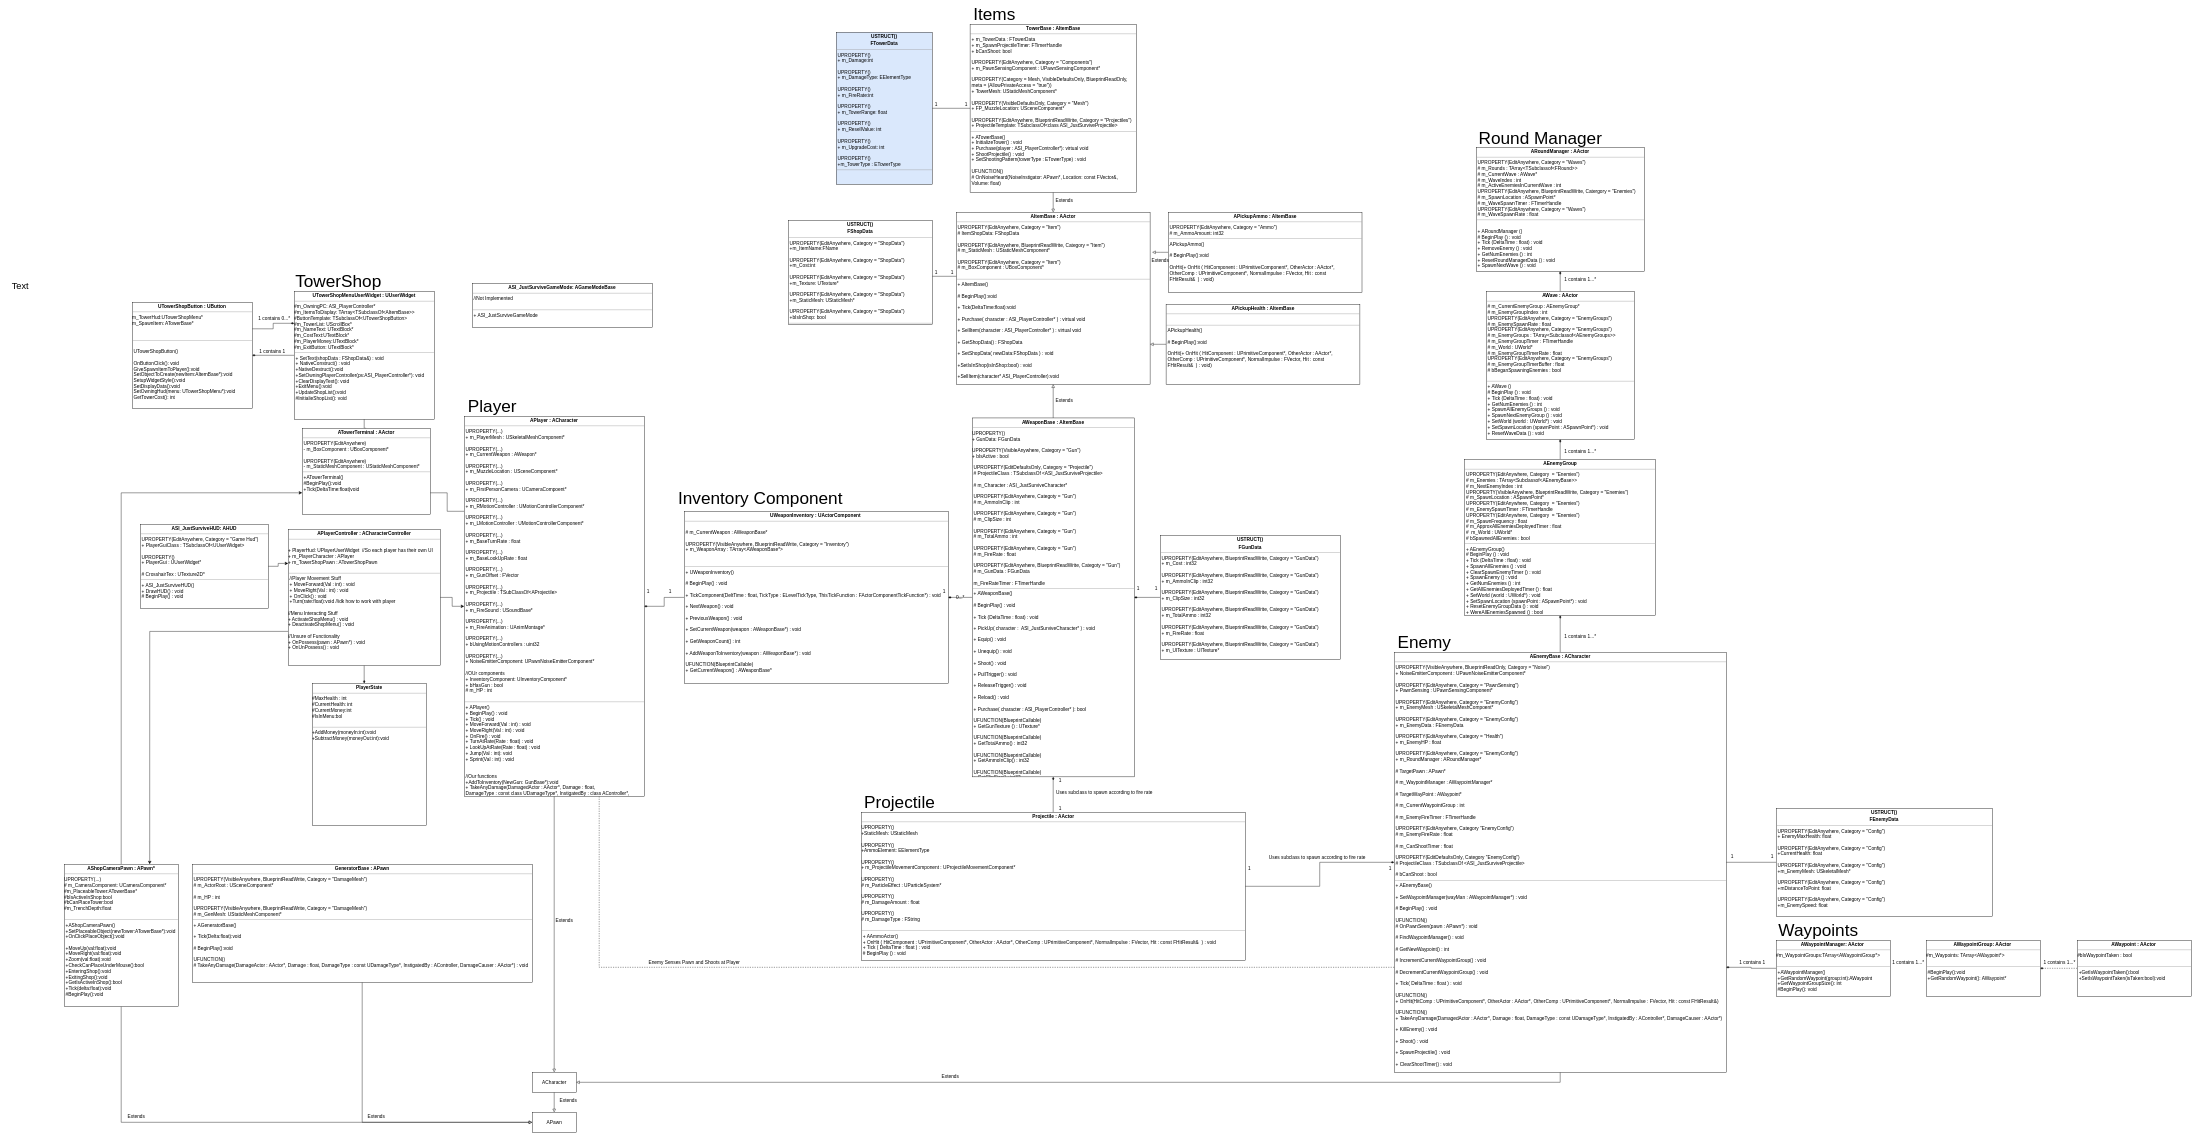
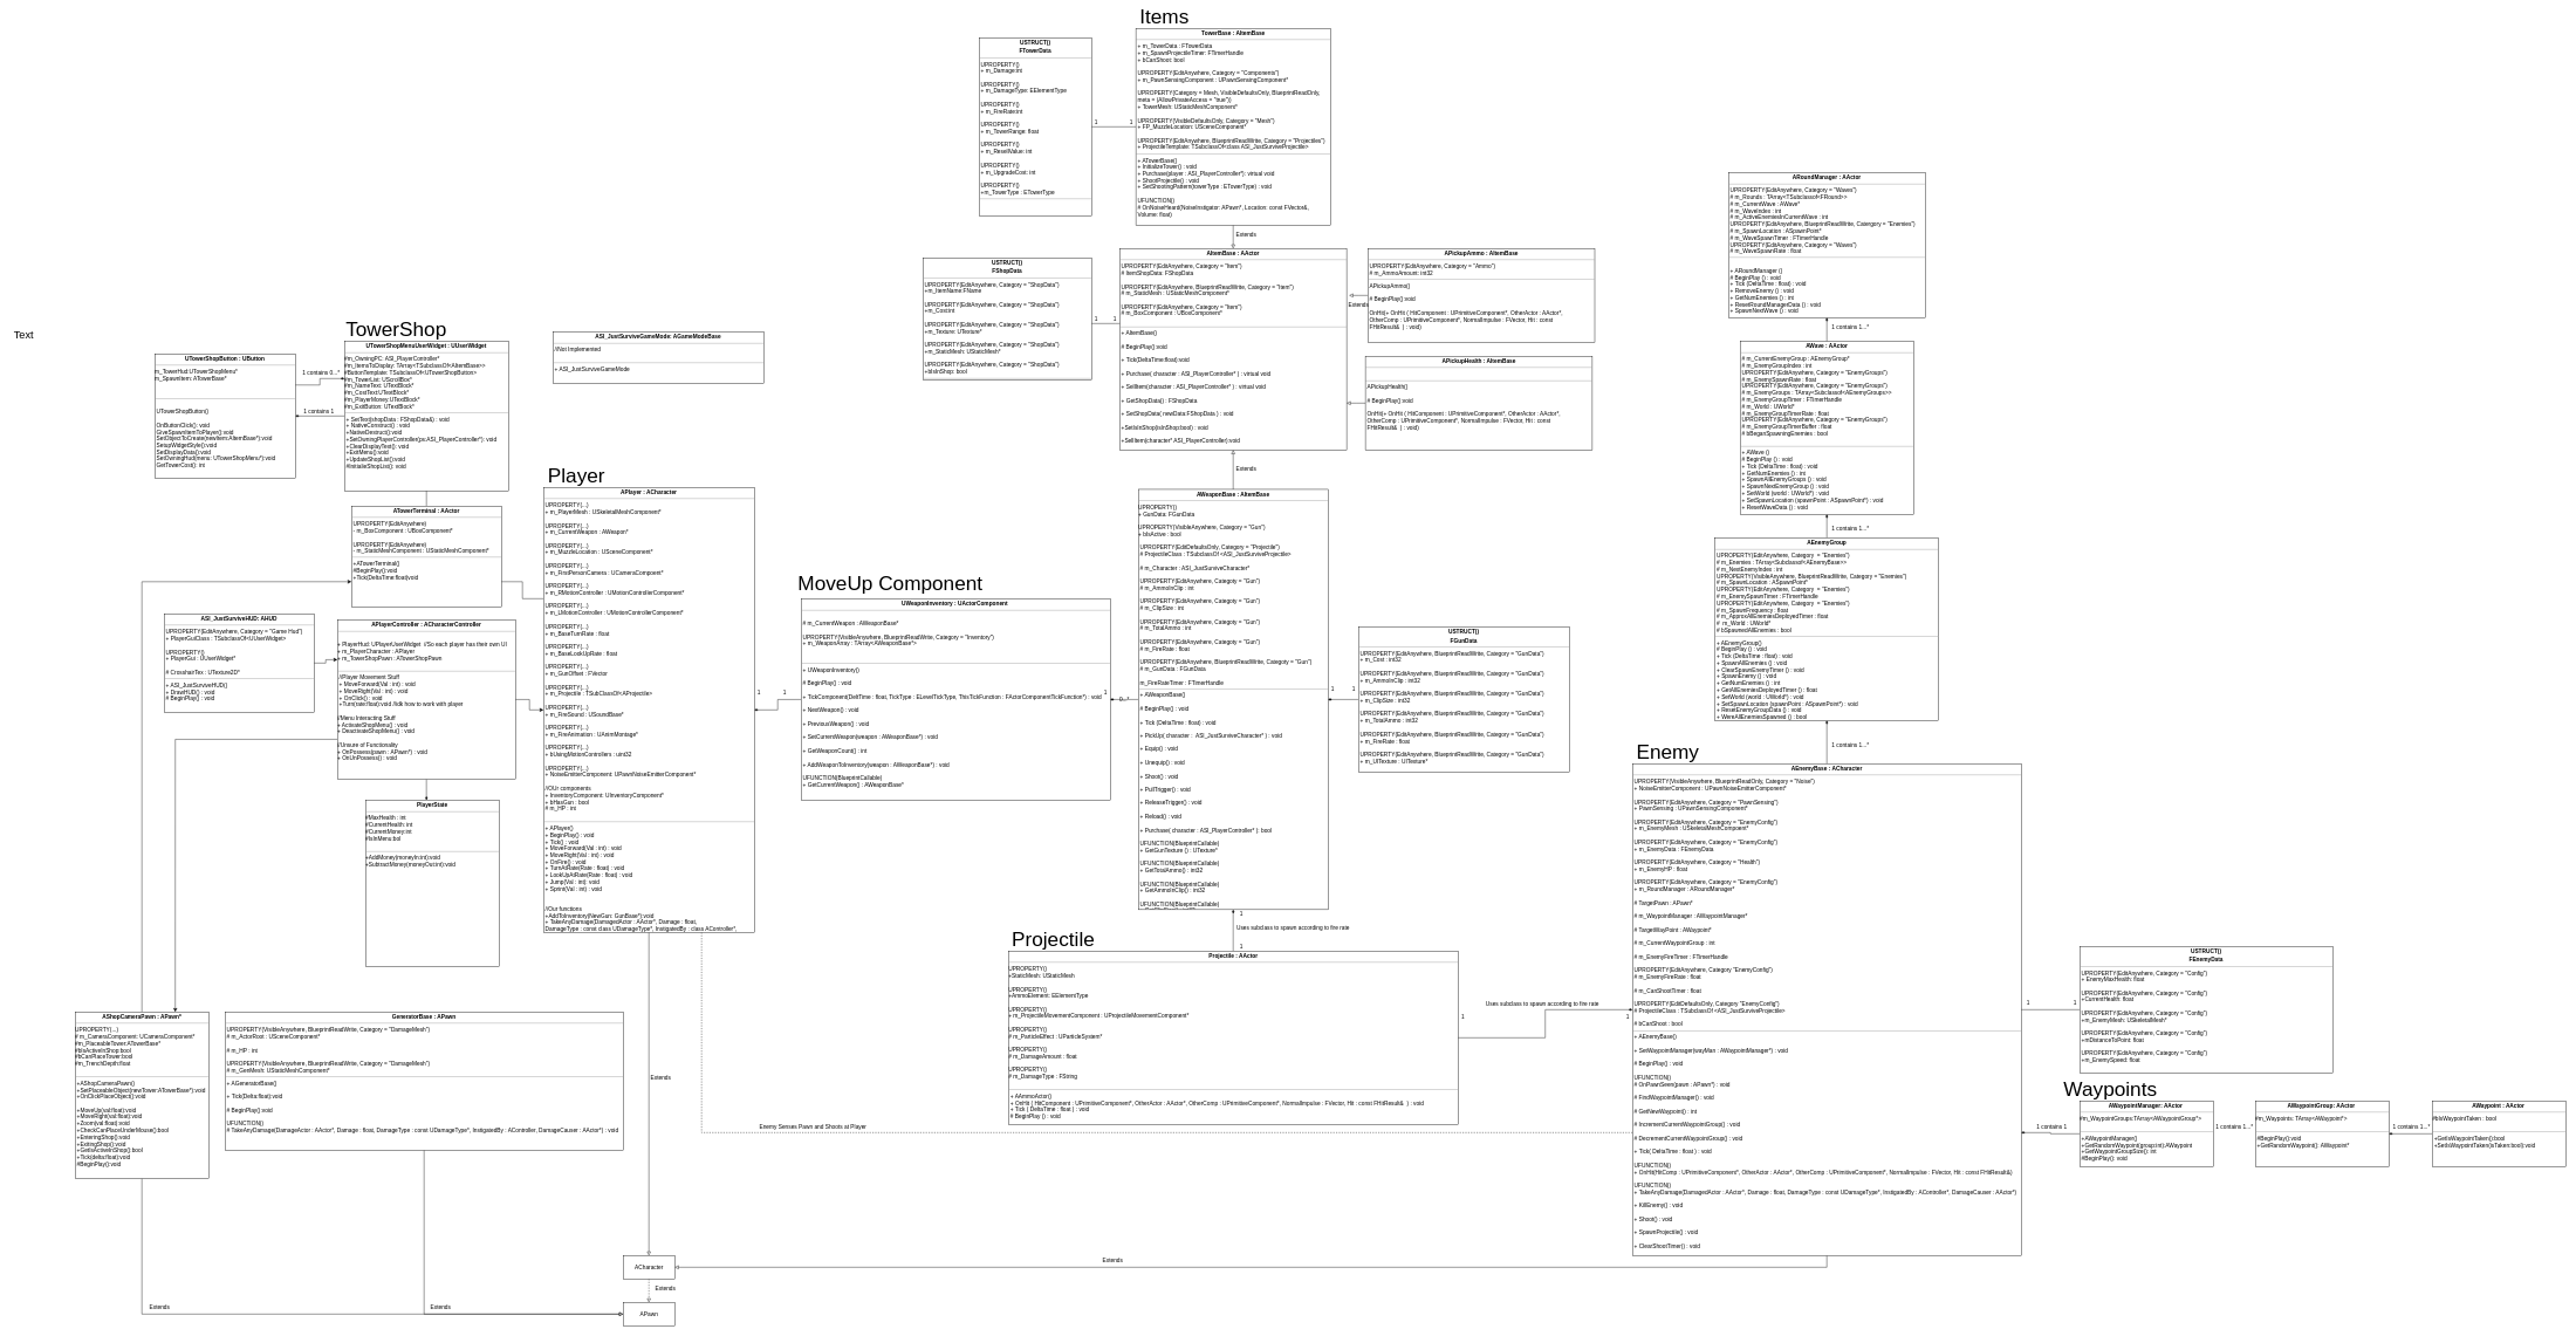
- <mxCell id="48" value="&lt;p style=&quot;margin: 0px ; margin-top: 4px ; text-align: center&quot;&gt;&lt;b&gt;USTRUCT()&lt;br&gt;&lt;/b&gt;&lt;/p&gt;&lt;p style=&quot;margin: 0px ; margin-top: 4px ; text-align: center&quot;&gt;&lt;b&gt;FTowerData&lt;/b&gt;&lt;br&gt;&lt;/p&gt;&lt;hr size=&quot;1&quot;&gt;&lt;p style=&quot;margin: 0px ; margin-left: 4px&quot;&gt;UPROPERTY()&lt;/p&gt;&lt;p style=&quot;margin: 0px ; margin-left: 4px&quot;&gt;+ m_Damage:int&lt;/p&gt;&lt;p style=&quot;margin: 0px ; margin-left: 4px&quot;&gt;&lt;br&gt;&lt;/p&gt;&lt;p style=&quot;margin: 0px ; margin-left: 4px&quot;&gt;UPROPERTY()&lt;/p&gt;&lt;p style=&quot;margin: 0px ; margin-left: 4px&quot;&gt;+ m_DamageType: EElementType&lt;/p&gt;&lt;p style=&quot;margin: 0px ; margin-left: 4px&quot;&gt;&lt;br&gt;&lt;/p&gt;&lt;p style=&quot;margin: 0px ; margin-left: 4px&quot;&gt;UPROPERTY()&lt;/p&gt;&lt;p style=&quot;margin: 0px ; margin-left: 4px&quot;&gt;+ m_FireRate:int&lt;/p&gt;&lt;p style=&quot;margin: 0px ; margin-left: 4px&quot;&gt;&lt;br&gt;&lt;/p&gt;&lt;p style=&quot;margin: 0px ; margin-left: 4px&quot;&gt;UPROPERTY()&lt;/p&gt;&lt;p style=&quot;margin: 0px ; margin-left: 4px&quot;&gt;+ m_TowerRange: float&lt;/p&gt;&lt;p style=&quot;margin: 0px ; margin-left: 4px&quot;&gt;&lt;br&gt;&lt;/p&gt;&lt;p style=&quot;margin: 0px ; margin-left: 4px&quot;&gt;UPROPERTY()&lt;/p&gt;&lt;p style=&quot;margin: 0px ; margin-left: 4px&quot;&gt;+ m_ResellValue: int&lt;br&gt;&lt;/p&gt;&lt;p style=&quot;margin: 0px ; margin-left: 4px&quot;&gt;&lt;br&gt;&lt;/p&gt;&lt;p style=&quot;margin: 0px 0px 0px 4px&quot;&gt;UPROPERTY()&lt;/p&gt;&lt;p style=&quot;margin: 0px 0px 0px 4px&quot;&gt;+ m_UpgradeCost: int&lt;/p&gt;&lt;p style=&quot;margin: 0px ; margin-left: 4px&quot;&gt;&lt;br&gt;&lt;/p&gt;&lt;p style=&quot;margin: 0px ; margin-left: 4px&quot;&gt;UPROPERTY()&lt;/p&gt;&lt;p style=&quot;margin: 0px ; margin-left: 4px&quot;&gt;+m_TowerType : ETowerType&lt;/p&gt;&lt;hr size=&quot;1&quot;&gt;&lt;p style=&quot;margin: 0px ; margin-left: 4px&quot;&gt;&lt;br&gt;&lt;/p&gt;" style="verticalAlign=top;align=left;overflow=fill;fontSize=12;fontFamily=Helvetica;html=1;fillColor=#dae8fc;" parent="1" vertex="1"><mxGeometry x="2090" y="80" width="240" height="380" as="geometry" /></mxCell>
+ <mxCell id="48" value="&lt;p style=&quot;margin: 0px ; margin-top: 4px ; text-align: center&quot;&gt;&lt;b&gt;USTRUCT()&lt;br&gt;&lt;/b&gt;&lt;/p&gt;&lt;p style=&quot;margin: 0px ; margin-top: 4px ; text-align: center&quot;&gt;&lt;b&gt;FTowerData&lt;/b&gt;&lt;br&gt;&lt;/p&gt;&lt;hr size=&quot;1&quot;&gt;&lt;p style=&quot;margin: 0px ; margin-left: 4px&quot;&gt;UPROPERTY()&lt;/p&gt;&lt;p style=&quot;margin: 0px ; margin-left: 4px&quot;&gt;+ m_Damage:int&lt;/p&gt;&lt;p style=&quot;margin: 0px ; margin-left: 4px&quot;&gt;&lt;br&gt;&lt;/p&gt;&lt;p style=&quot;margin: 0px ; margin-left: 4px&quot;&gt;UPROPERTY()&lt;/p&gt;&lt;p style=&quot;margin: 0px ; margin-left: 4px&quot;&gt;+ m_DamageType: EElementType&lt;/p&gt;&lt;p style=&quot;margin: 0px ; margin-left: 4px&quot;&gt;&lt;br&gt;&lt;/p&gt;&lt;p style=&quot;margin: 0px ; margin-left: 4px&quot;&gt;UPROPERTY()&lt;/p&gt;&lt;p style=&quot;margin: 0px ; margin-left: 4px&quot;&gt;+ m_FireRate:int&lt;/p&gt;&lt;p style=&quot;margin: 0px ; margin-left: 4px&quot;&gt;&lt;br&gt;&lt;/p&gt;&lt;p style=&quot;margin: 0px ; margin-left: 4px&quot;&gt;UPROPERTY()&lt;/p&gt;&lt;p style=&quot;margin: 0px ; margin-left: 4px&quot;&gt;+ m_TowerRange: float&lt;/p&gt;&lt;p style=&quot;margin: 0px ; margin-left: 4px&quot;&gt;&lt;br&gt;&lt;/p&gt;&lt;p style=&quot;margin: 0px ; margin-left: 4px&quot;&gt;UPROPERTY()&lt;/p&gt;&lt;p style=&quot;margin: 0px ; margin-left: 4px&quot;&gt;+ m_ResellValue: int&lt;br&gt;&lt;/p&gt;&lt;p style=&quot;margin: 0px ; margin-left: 4px&quot;&gt;&lt;br&gt;&lt;/p&gt;&lt;p style=&quot;margin: 0px 0px 0px 4px&quot;&gt;UPROPERTY()&lt;/p&gt;&lt;p style=&quot;margin: 0px 0px 0px 4px&quot;&gt;+ m_UpgradeCost: int&lt;/p&gt;&lt;p style=&quot;margin: 0px ; margin-left: 4px&quot;&gt;&lt;br&gt;&lt;/p&gt;&lt;p style=&quot;margin: 0px ; margin-left: 4px&quot;&gt;UPROPERTY()&lt;/p&gt;&lt;p style=&quot;margin: 0px ; margin-left: 4px&quot;&gt;+m_TowerType : ETowerType&lt;/p&gt;&lt;hr size=&quot;1&quot;&gt;&lt;p style=&quot;margin: 0px ; margin-left: 4px&quot;&gt;&lt;br&gt;&lt;/p&gt;" style="verticalAlign=top;align=left;overflow=fill;fontSize=12;fontFamily=Helvetica;html=1;" parent="1" vertex="1"><mxGeometry x="2090" y="80" width="240" height="380" as="geometry" /></mxCell>
- <mxCell id="58" value="&lt;font style=&quot;font-size: 43px&quot;&gt;Round Manager&lt;/font&gt;" style="text;html=1;align=center;verticalAlign=middle;resizable=0;points=[];autosize=1;" parent="1" vertex="1"><mxGeometry x="3690" y="330" width="320" height="30" as="geometry" /></mxCell>
- <mxCell id="20" value="&lt;p style=&quot;margin: 0px ; margin-top: 4px ; text-align: center&quot;&gt;&lt;b&gt;ATowerTerminal : AActor&lt;/b&gt;&lt;/p&gt;&lt;hr size=&quot;1&quot;&gt;&lt;p style=&quot;margin: 0px ; margin-left: 4px&quot;&gt;UPROPERTY(EditAnywhere)&lt;/p&gt;&lt;p style=&quot;margin: 0px ; margin-left: 4px&quot;&gt;- m_BoxComponent : UBoxComponent*&lt;/p&gt;&lt;p style=&quot;margin: 0px ; margin-left: 4px&quot;&gt;&lt;br&gt;&lt;/p&gt;&lt;p style=&quot;margin: 0px ; margin-left: 4px&quot;&gt;UPROPERTY(EditAnywhere)&lt;/p&gt;&lt;p style=&quot;margin: 0px ; margin-left: 4px&quot;&gt;- m_StaticMeshComponent : UStaticMeshComponent*&amp;nbsp;&lt;/p&gt;&lt;hr size=&quot;1&quot;&gt;&lt;p style=&quot;margin: 0px ; margin-left: 4px&quot;&gt;+ATowerTerminal()&lt;/p&gt;&lt;p style=&quot;margin: 0px ; margin-left: 4px&quot;&gt;#BeginPlay():void&lt;/p&gt;&lt;p style=&quot;margin: 0px ; margin-left: 4px&quot;&gt;+Tick(DeltaTime:float)void&lt;/p&gt;" style="verticalAlign=top;align=left;overflow=fill;fontSize=12;fontFamily=Helvetica;html=1;" parent="1" vertex="1"><mxGeometry x="755" y="1070" width="320" height="215" as="geometry" /></mxCell>
+ <mxCell id="20" value="&lt;p style=&quot;margin: 0px ; margin-top: 4px ; text-align: center&quot;&gt;&lt;b&gt;ATowerTerminal : AActor&lt;/b&gt;&lt;/p&gt;&lt;hr size=&quot;1&quot;&gt;&lt;p style=&quot;margin: 0px ; margin-left: 4px&quot;&gt;UPROPERTY(EditAnywhere)&lt;/p&gt;&lt;p style=&quot;margin: 0px ; margin-left: 4px&quot;&gt;- m_BoxComponent : UBoxComponent*&lt;/p&gt;&lt;p style=&quot;margin: 0px ; margin-left: 4px&quot;&gt;&lt;br&gt;&lt;/p&gt;&lt;p style=&quot;margin: 0px ; margin-left: 4px&quot;&gt;UPROPERTY(EditAnywhere)&lt;/p&gt;&lt;p style=&quot;margin: 0px ; margin-left: 4px&quot;&gt;- m_StaticMeshComponent : UStaticMeshComponent*&amp;nbsp;&lt;/p&gt;&lt;hr size=&quot;1&quot;&gt;&lt;p style=&quot;margin: 0px ; margin-left: 4px&quot;&gt;+ATowerTerminal()&lt;/p&gt;&lt;p style=&quot;margin: 0px ; margin-left: 4px&quot;&gt;#BeginPlay():void&lt;/p&gt;&lt;p style=&quot;margin: 0px ; margin-left: 4px&quot;&gt;+Tick(DeltaTime:float)void&lt;/p&gt;" style="verticalAlign=top;align=left;overflow=fill;fontSize=12;fontFamily=Helvetica;html=1;" parent="1" vertex="1"><mxGeometry x="750" y="1080" width="320" height="215" as="geometry" /></mxCell>
- <mxCell id="27" value="&lt;font style=&quot;font-size: 43px&quot;&gt;Inventory Component&lt;/font&gt;" style="text;html=1;align=center;verticalAlign=middle;resizable=0;points=[];autosize=1;" parent="1" vertex="1"><mxGeometry x="1685" y="1230" width="430" height="30" as="geometry" /></mxCell>
+ <mxCell id="27" value="&lt;font style=&quot;font-size: 43px&quot;&gt;MoveUp Component&lt;/font&gt;" style="text;html=1;align=center;verticalAlign=middle;resizable=0;points=[];autosize=1;" parent="1" vertex="1"><mxGeometry x="1685" y="1230" width="430" height="30" as="geometry" /></mxCell>
- <mxCell id="77" value="&lt;font style=&quot;font-size: 43px&quot;&gt;Waypoints&lt;/font&gt;" style="text;html=1;align=center;verticalAlign=middle;resizable=0;points=[];autosize=1;" parent="1" vertex="1"><mxGeometry x="4440" y="2310" width="210" height="30" as="geometry" /></mxCell>
+ <mxCell id="77" value="&lt;font style=&quot;font-size: 43px&quot;&gt;Waypoints&lt;/font&gt;" style="text;html=1;align=center;verticalAlign=middle;resizable=0;points=[];autosize=1;" parent="1" vertex="1"><mxGeometry x="4400" y="2310" width="210" height="30" as="geometry" /></mxCell>
- <mxCell id="74" style="edgeStyle=orthogonalEdgeStyle;rounded=0;orthogonalLoop=1;jettySize=auto;html=1;exitX=0;exitY=0.5;exitDx=0;exitDy=0;entryX=1;entryY=0.5;entryDx=0;entryDy=0;endArrow=diamondThin;endFill=1;dashed=1;" parent="1" source="75" target="76" edge="1"><mxGeometry relative="1" as="geometry" /></mxCell>
+ <mxCell id="74" style="edgeStyle=orthogonalEdgeStyle;rounded=0;orthogonalLoop=1;jettySize=auto;html=1;exitX=0;exitY=0.5;exitDx=0;exitDy=0;entryX=1;entryY=0.5;entryDx=0;entryDy=0;endArrow=diamondThin;endFill=1;" parent="1" source="75" target="76" edge="1"><mxGeometry relative="1" as="geometry" /></mxCell>
- <mxCell id="87" style="edgeStyle=orthogonalEdgeStyle;rounded=0;orthogonalLoop=1;jettySize=auto;html=1;exitX=0.5;exitY=1;exitDx=0;exitDy=0;entryX=0.5;entryY=0;entryDx=0;entryDy=0;endArrow=block;endFill=0;" parent="1" source="88" target="86" edge="1"><mxGeometry relative="1" as="geometry" /></mxCell>
+ <mxCell id="87" style="edgeStyle=orthogonalEdgeStyle;rounded=0;orthogonalLoop=1;jettySize=auto;html=1;exitX=0.5;exitY=1;exitDx=0;exitDy=0;entryX=0.5;entryY=0;entryDx=0;entryDy=0;endArrow=block;endFill=0;dashed=1;" parent="1" source="88" target="86" edge="1"><mxGeometry relative="1" as="geometry" /></mxCell>
